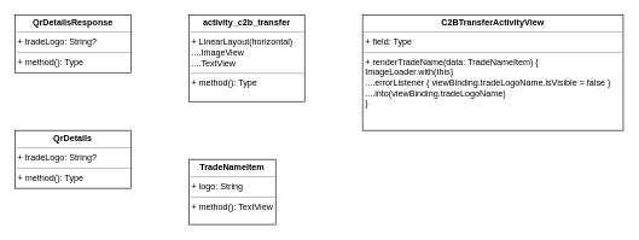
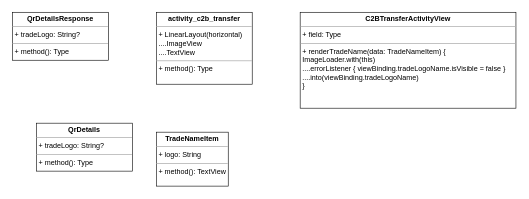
- <mxCell id="3" value="&lt;p style=&quot;margin:0px;margin-top:4px;text-align:center;&quot;&gt;&lt;b&gt;QrDetails&lt;/b&gt;&lt;/p&gt;&lt;hr size=&quot;1&quot;&gt;&lt;p style=&quot;margin:0px;margin-left:4px;&quot;&gt;+ tradeLogo: String?&lt;br&gt;&lt;/p&gt;&lt;hr size=&quot;1&quot;&gt;&lt;p style=&quot;margin:0px;margin-left:4px;&quot;&gt;+ method(): Type&lt;/p&gt;" style="verticalAlign=top;align=left;overflow=fill;fontSize=12;fontFamily=Helvetica;html=1;" vertex="1" parent="1"><mxGeometry x="20" y="180" width="160" height="80" as="geometry" /></mxCell>
+ <mxCell id="3" value="&lt;p style=&quot;margin:0px;margin-top:4px;text-align:center;&quot;&gt;&lt;b&gt;QrDetails&lt;/b&gt;&lt;/p&gt;&lt;hr size=&quot;1&quot;&gt;&lt;p style=&quot;margin:0px;margin-left:4px;&quot;&gt;+ tradeLogo: String?&lt;br&gt;&lt;/p&gt;&lt;hr size=&quot;1&quot;&gt;&lt;p style=&quot;margin:0px;margin-left:4px;&quot;&gt;+ method(): Type&lt;/p&gt;" style="verticalAlign=top;align=left;overflow=fill;fontSize=12;fontFamily=Helvetica;html=1;" vertex="1" parent="1"><mxGeometry x="60" y="205" width="160" height="80" as="geometry" /></mxCell>
